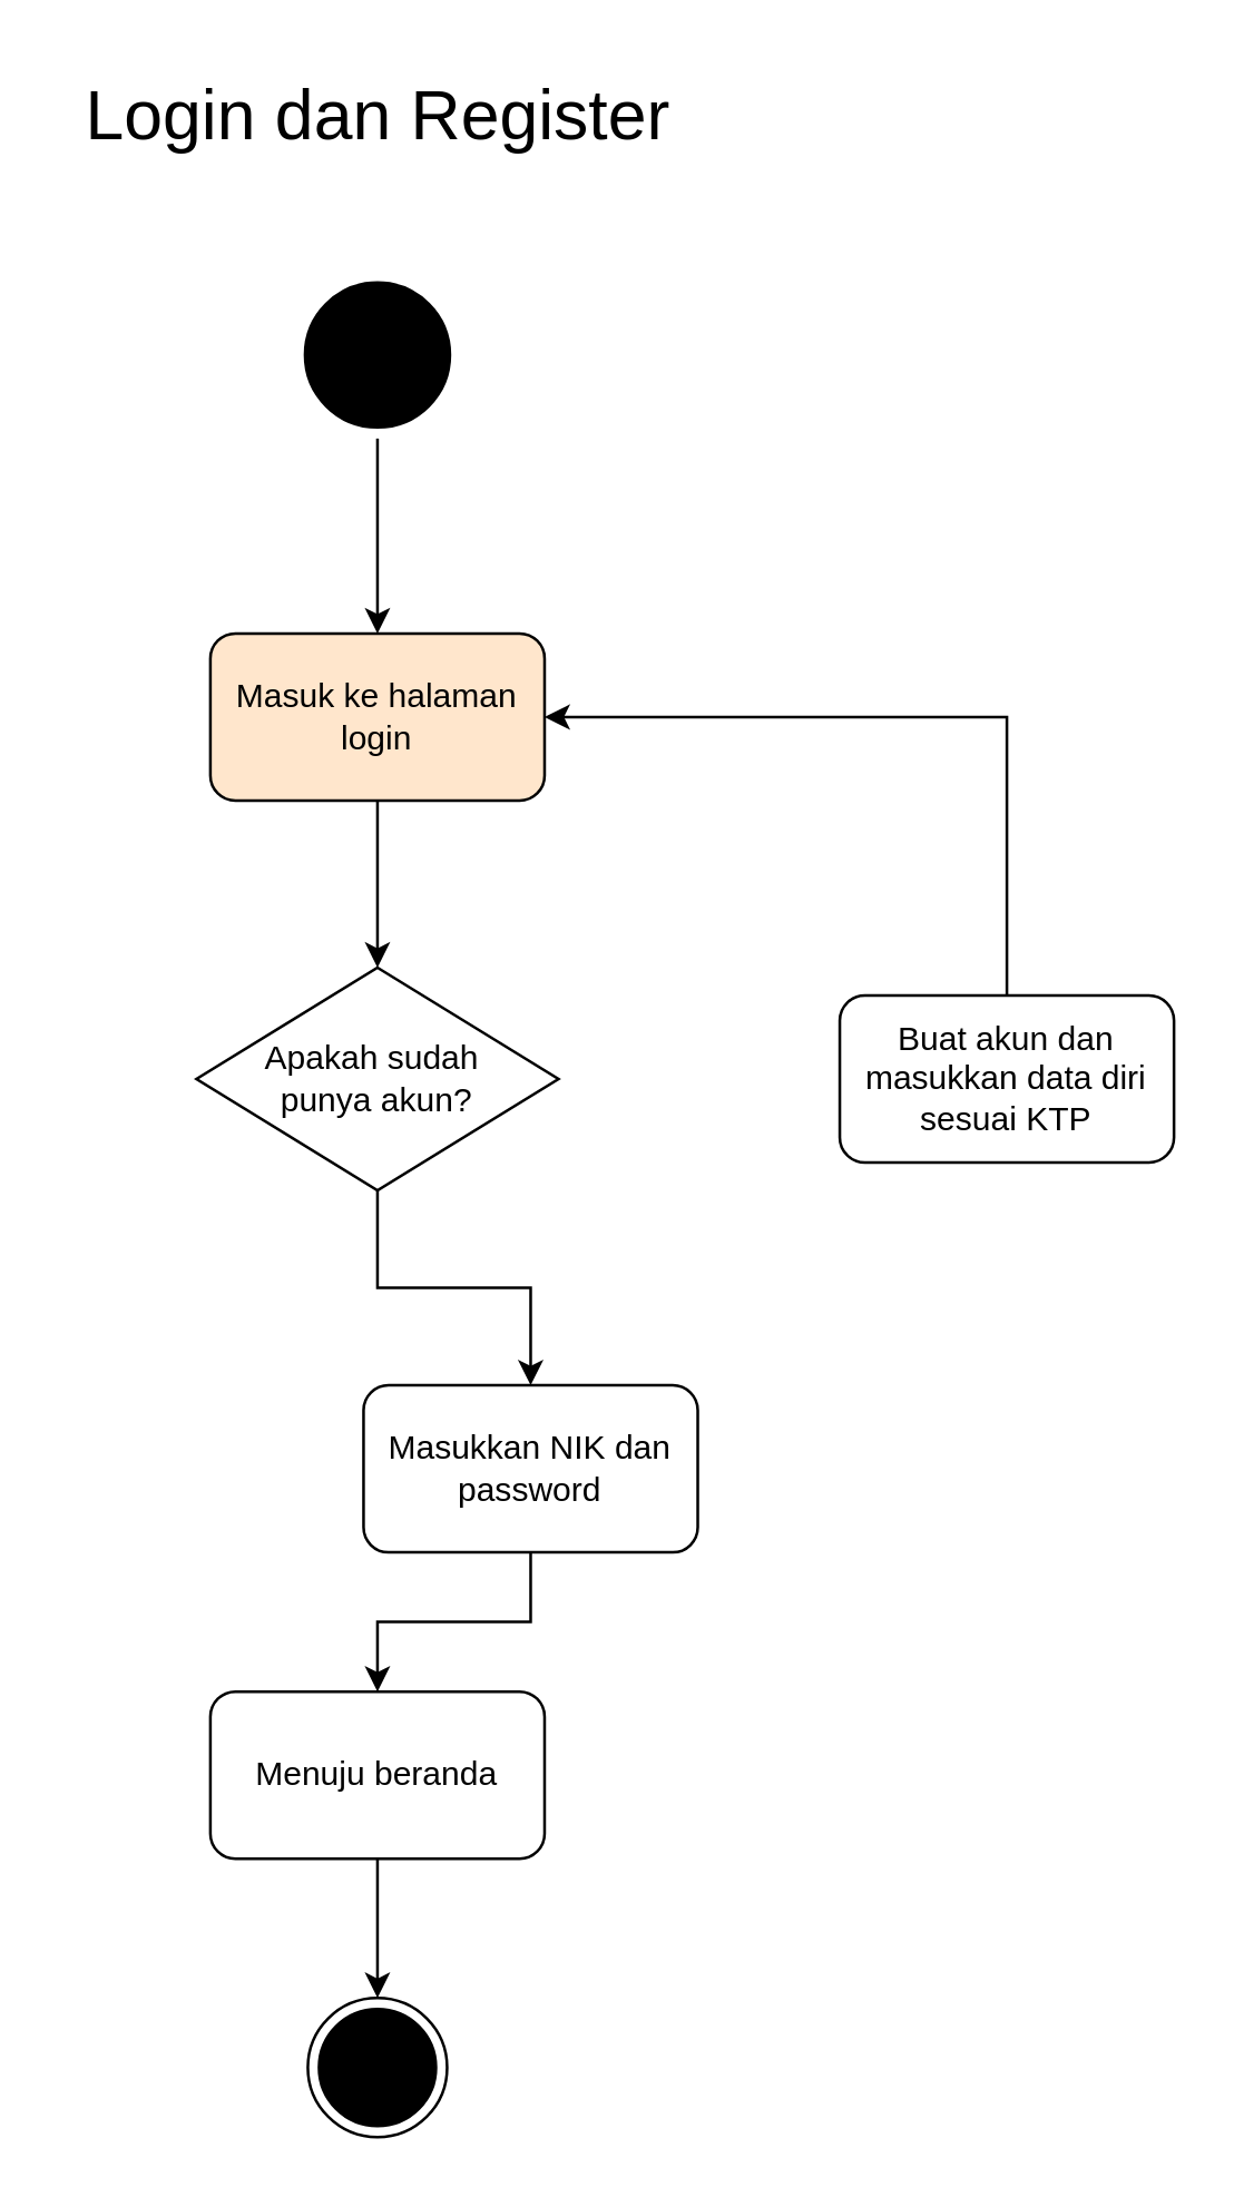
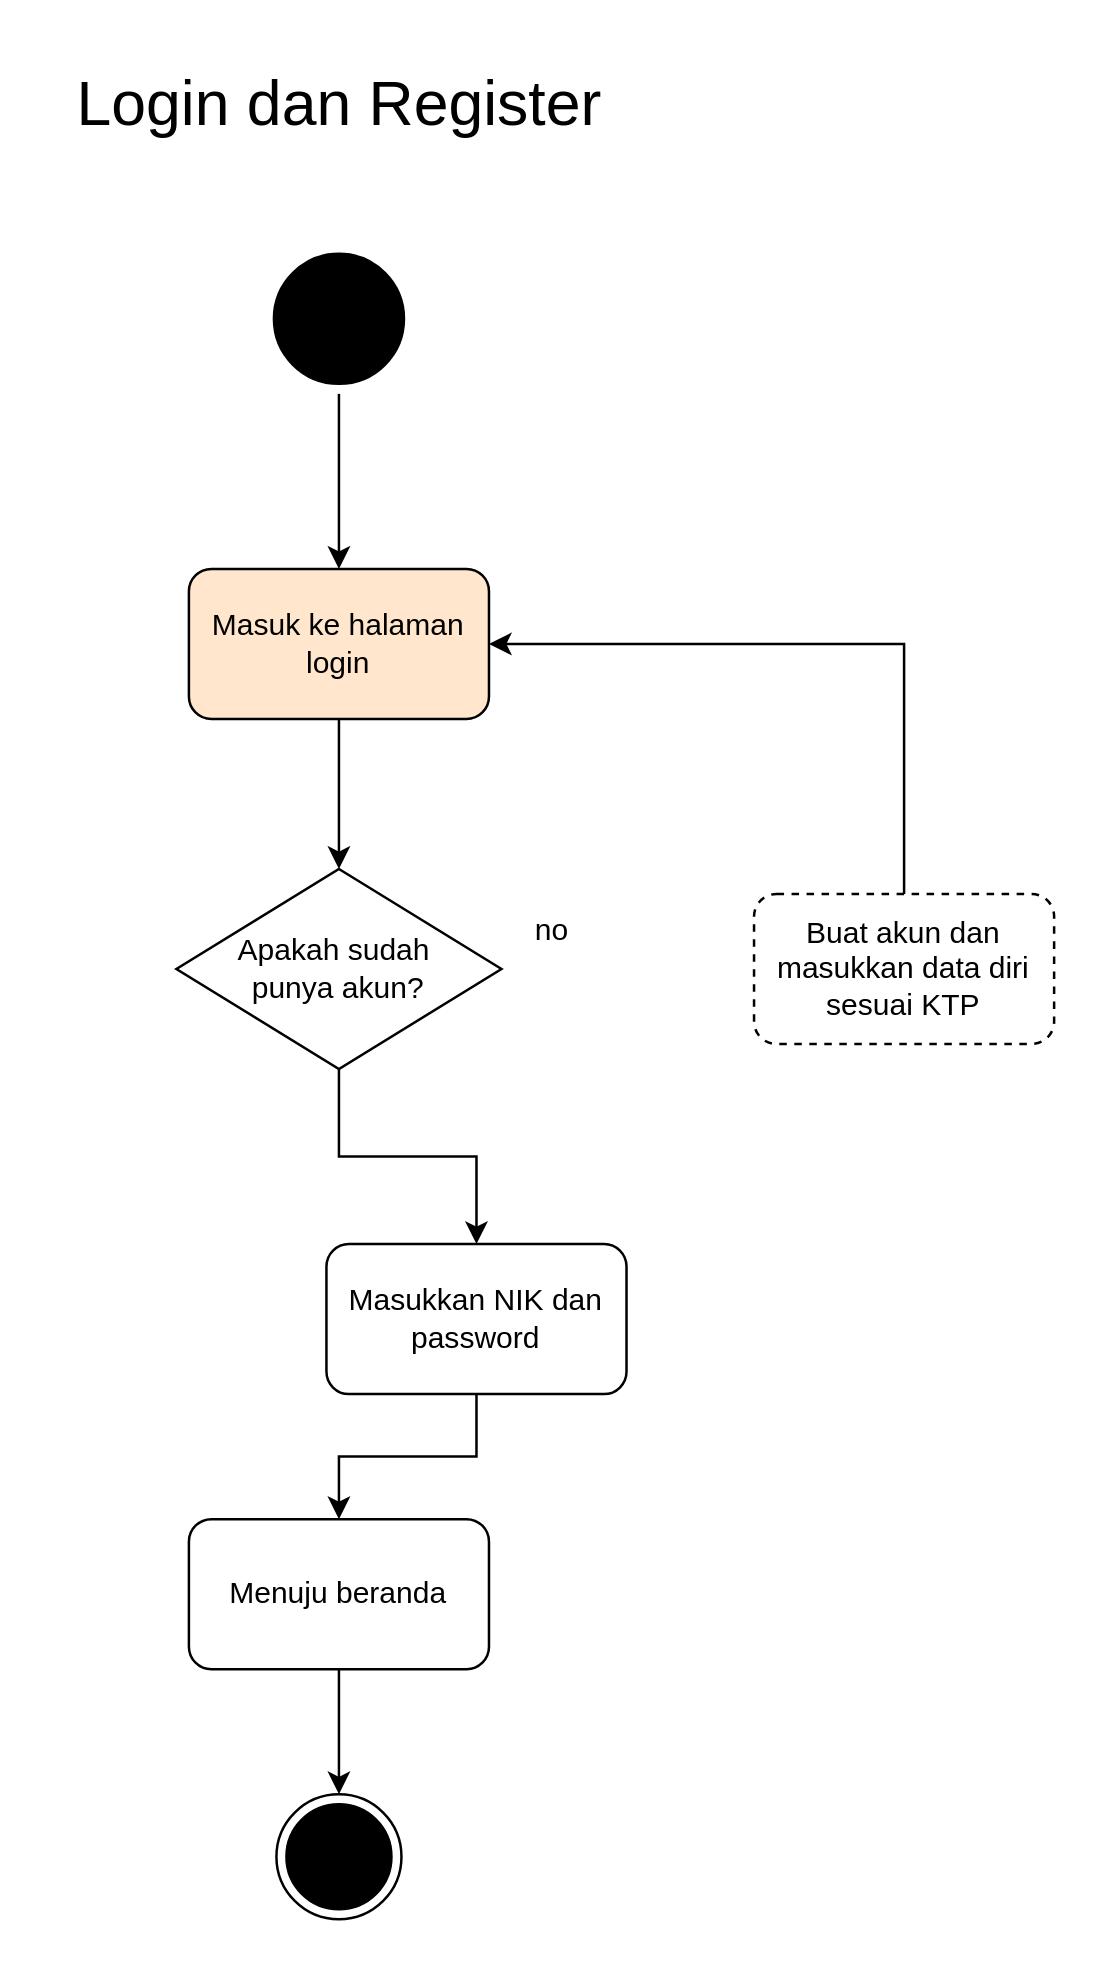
+ <mxCell id="14" value="no" style="text;html=1;align=center;verticalAlign=middle;resizable=0;points=[];autosize=1;strokeColor=none;fillColor=none;" vertex="1" parent="1"><mxGeometry x="200" y="357" width="40" height="30" as="geometry" /></mxCell>
- <mxCell id="7" value="Buat akun dan masukkan data diri sesuai KTP" style="rounded=1;whiteSpace=wrap;html=1;" vertex="1" parent="1"><mxGeometry x="301" y="357" width="120" height="60" as="geometry" /></mxCell>
+ <mxCell id="7" value="Buat akun dan masukkan data diri sesuai KTP" style="rounded=1;whiteSpace=wrap;html=1;dashed=1;" vertex="1" parent="1"><mxGeometry x="301" y="357" width="120" height="60" as="geometry" /></mxCell>
